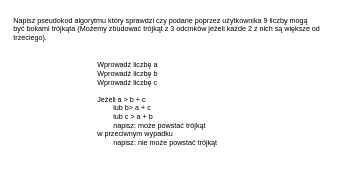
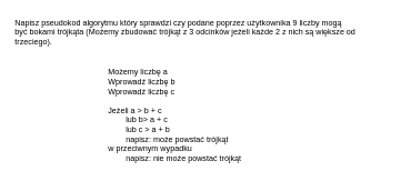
- <mxCell id="3" value="Wprowadź liczbę a&lt;br&gt;Wprowadź liczbę b&lt;br&gt;Wprowadź liczbę c&lt;br&gt;&lt;br&gt;Jeżeli a &amp;gt; b + c&lt;br&gt;&lt;span style=&quot;white-space: pre;&quot;&gt;&#09;&lt;/span&gt;lub b&amp;gt; a + c&lt;br&gt;&lt;span style=&quot;white-space: pre;&quot;&gt;&#09;&lt;/span&gt;lub c &amp;gt; a + b&lt;br&gt;&lt;span style=&quot;white-space: pre;&quot;&gt;&#09;&lt;/span&gt;napisz: może powstać trójkąt&lt;br&gt;w przeciwnym wypadku&lt;br&gt;&lt;span style=&quot;white-space: pre;&quot;&gt;&#09;&lt;/span&gt;napisz: nie może powstać trójkąt&amp;nbsp;&lt;br&gt;&lt;br&gt;" style="text;html=1;align=left;verticalAlign=middle;resizable=0;points=[];autosize=1;strokeColor=none;fillColor=none;" vertex="1" parent="1"><mxGeometry x="160" y="95" width="230" height="170" as="geometry" /></mxCell>
+ <mxCell id="3" value="Możemy liczbę a&lt;br&gt;Wprowadź liczbę b&lt;br&gt;Wprowadź liczbę c&lt;br&gt;&lt;br&gt;Jeżeli a &amp;gt; b + c&lt;br&gt;&lt;span style=&quot;white-space: pre;&quot;&gt;&#09;&lt;/span&gt;lub b&amp;gt; a + c&lt;br&gt;&lt;span style=&quot;white-space: pre;&quot;&gt;&#09;&lt;/span&gt;lub c &amp;gt; a + b&lt;br&gt;&lt;span style=&quot;white-space: pre;&quot;&gt;&#09;&lt;/span&gt;napisz: może powstać trójkąt&lt;br&gt;w przeciwnym wypadku&lt;br&gt;&lt;span style=&quot;white-space: pre;&quot;&gt;&#09;&lt;/span&gt;napisz: nie może powstać trójkąt&amp;nbsp;&lt;br&gt;&lt;br&gt;" style="text;html=1;align=left;verticalAlign=middle;resizable=0;points=[];autosize=1;strokeColor=none;fillColor=none;" vertex="1" parent="1"><mxGeometry x="160" y="95" width="230" height="170" as="geometry" /></mxCell>
